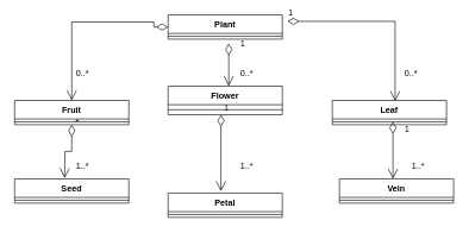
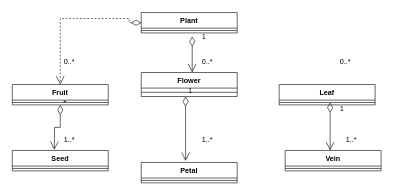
- <mxCell id="2" value="1" style="endArrow=open;html=1;endSize=12;startArrow=diamondThin;startSize=14;startFill=0;edgeStyle=orthogonalEdgeStyle;align=left;verticalAlign=bottom;rounded=0;entryX=0.5;entryY=0;entryDx=0;entryDy=0;exitX=0;exitY=0.5;exitDx=0;exitDy=0;" edge="1" parent="1" source="26" target="14"><mxGeometry x="-1" y="3" relative="1" as="geometry"><mxPoint x="226" y="30" as="sourcePoint" /><mxPoint x="100" y="130" as="targetPoint" /><Array as="points"><mxPoint x="215" y="37" /><mxPoint x="215" y="30" /><mxPoint x="100" y="30" /></Array></mxGeometry></mxCell>
+ <mxCell id="2" value="1" style="endArrow=open;html=1;endSize=12;startArrow=diamondThin;startSize=14;startFill=0;edgeStyle=orthogonalEdgeStyle;align=left;verticalAlign=bottom;rounded=0;entryX=0.5;entryY=0;entryDx=0;entryDy=0;exitX=0;exitY=0.5;exitDx=0;exitDy=0;dashed=1;" edge="1" parent="1" source="26" target="14"><mxGeometry x="-1" y="3" relative="1" as="geometry"><mxPoint x="226" y="30" as="sourcePoint" /><mxPoint x="100" y="130" as="targetPoint" /><Array as="points"><mxPoint x="215" y="37" /><mxPoint x="215" y="30" /><mxPoint x="100" y="30" /></Array></mxGeometry></mxCell>
- <mxCell id="3" value="1" style="endArrow=open;html=1;endSize=12;startArrow=diamondThin;startSize=14;startFill=0;edgeStyle=orthogonalEdgeStyle;align=left;verticalAlign=bottom;rounded=0;exitX=1.044;exitY=0.265;exitDx=0;exitDy=0;exitPerimeter=0;entryX=0.55;entryY=0.029;entryDx=0;entryDy=0;entryPerimeter=0;" edge="1" parent="1" source="26" target="18"><mxGeometry x="-1" y="3" relative="1" as="geometry"><mxPoint x="368.95" y="30" as="sourcePoint" /><mxPoint x="550" y="120" as="targetPoint" /></mxGeometry></mxCell>
